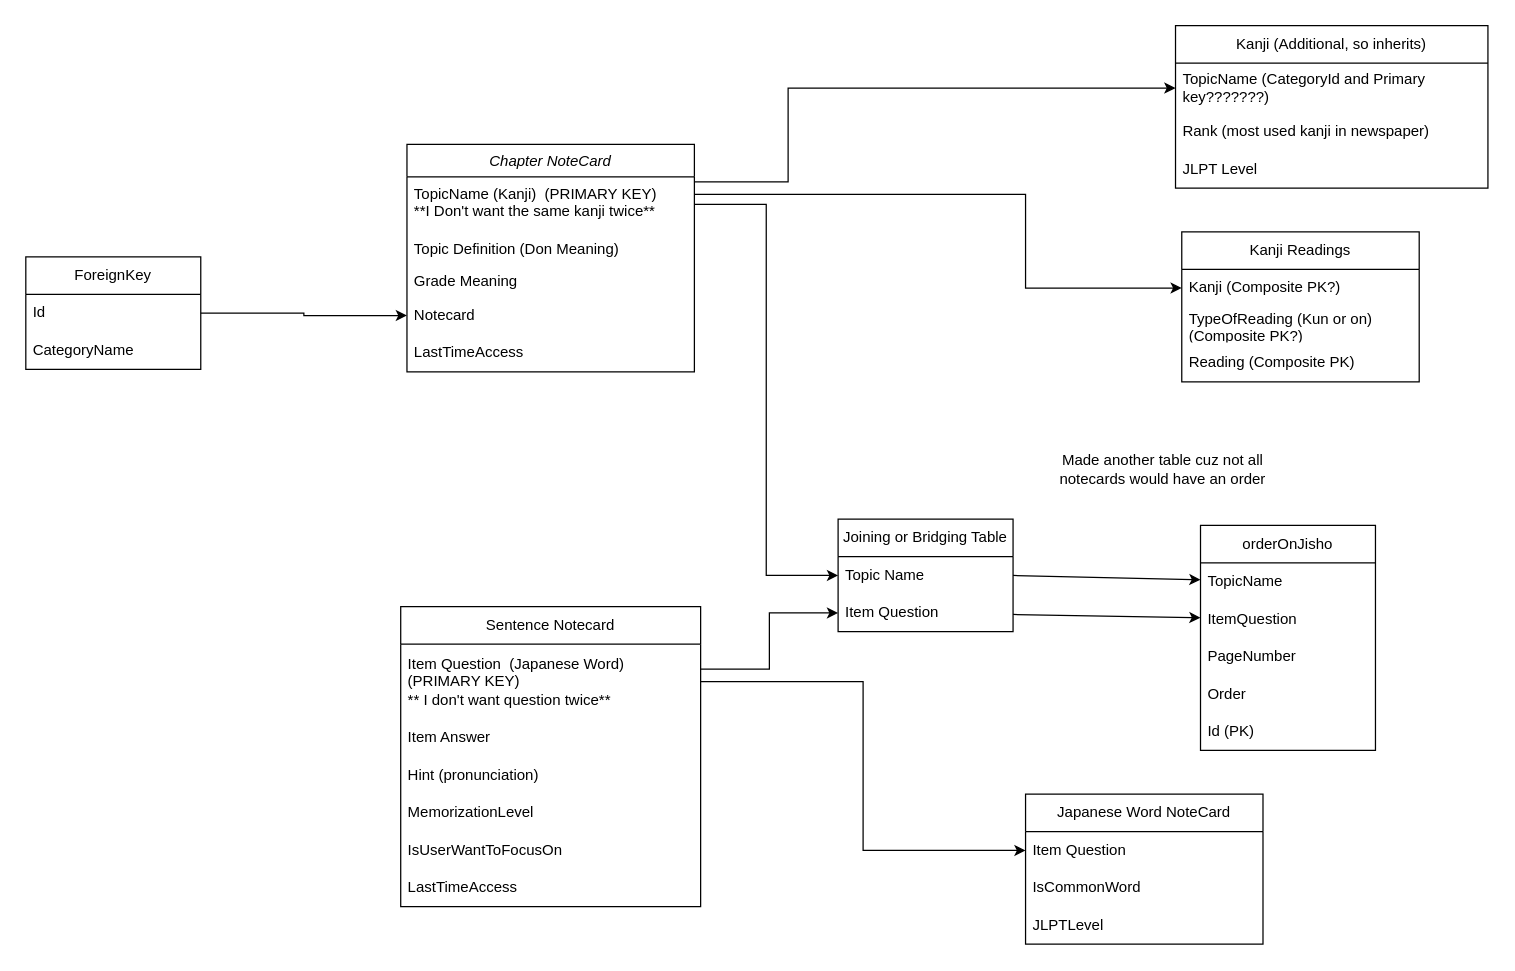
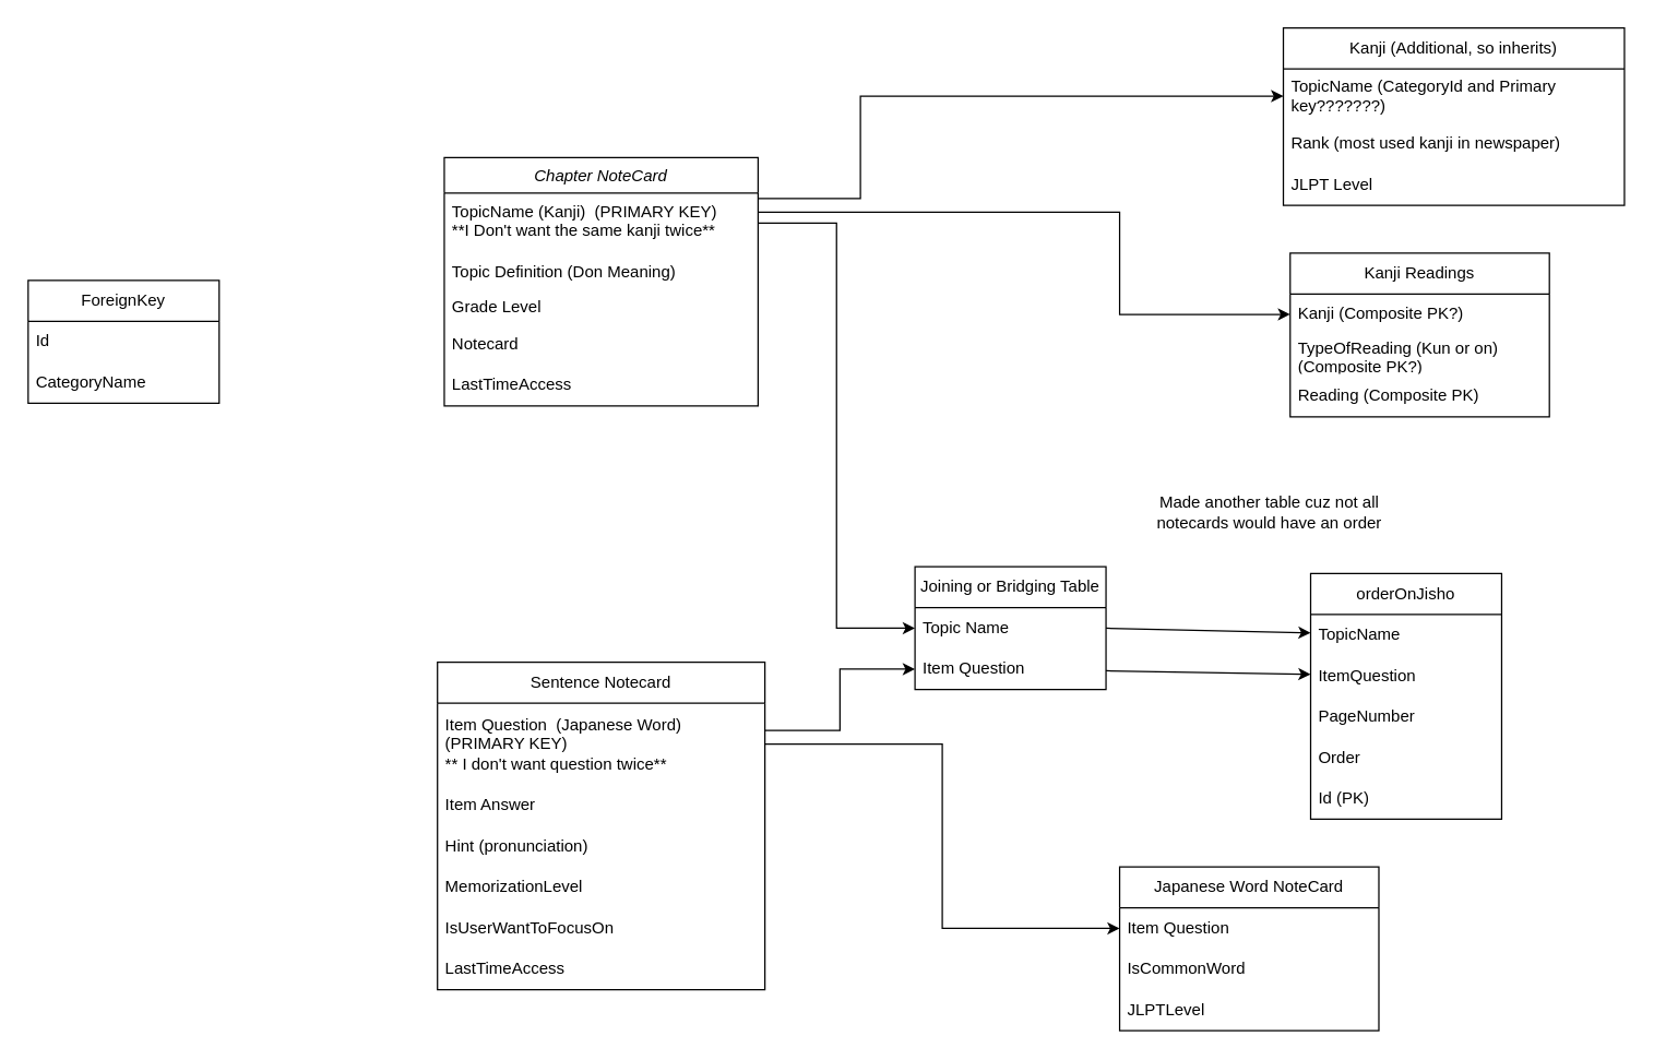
- <mxCell id="5" value="Grade Meaning" style="text;align=left;verticalAlign=top;spacingLeft=4;spacingRight=4;overflow=hidden;rotatable=0;points=[[0,0.5],[1,0.5]];portConstraint=eastwest;rounded=0;shadow=0;html=0;" parent="2" vertex="1"><mxGeometry y="96" width="230" height="26" as="geometry" /></mxCell>
+ <mxCell id="5" value="Grade Level" style="text;align=left;verticalAlign=top;spacingLeft=4;spacingRight=4;overflow=hidden;rotatable=0;points=[[0,0.5],[1,0.5]];portConstraint=eastwest;rounded=0;shadow=0;html=0;" parent="2" vertex="1"><mxGeometry y="96" width="230" height="26" as="geometry" /></mxCell>
- <mxCell id="38" style="edgeStyle=orthogonalEdgeStyle;rounded=0;orthogonalLoop=1;jettySize=auto;html=1;entryX=0;entryY=0.5;entryDx=0;entryDy=0;" edge="1" parent="1" source="36" target="6"><mxGeometry relative="1" as="geometry" /></mxCell>
